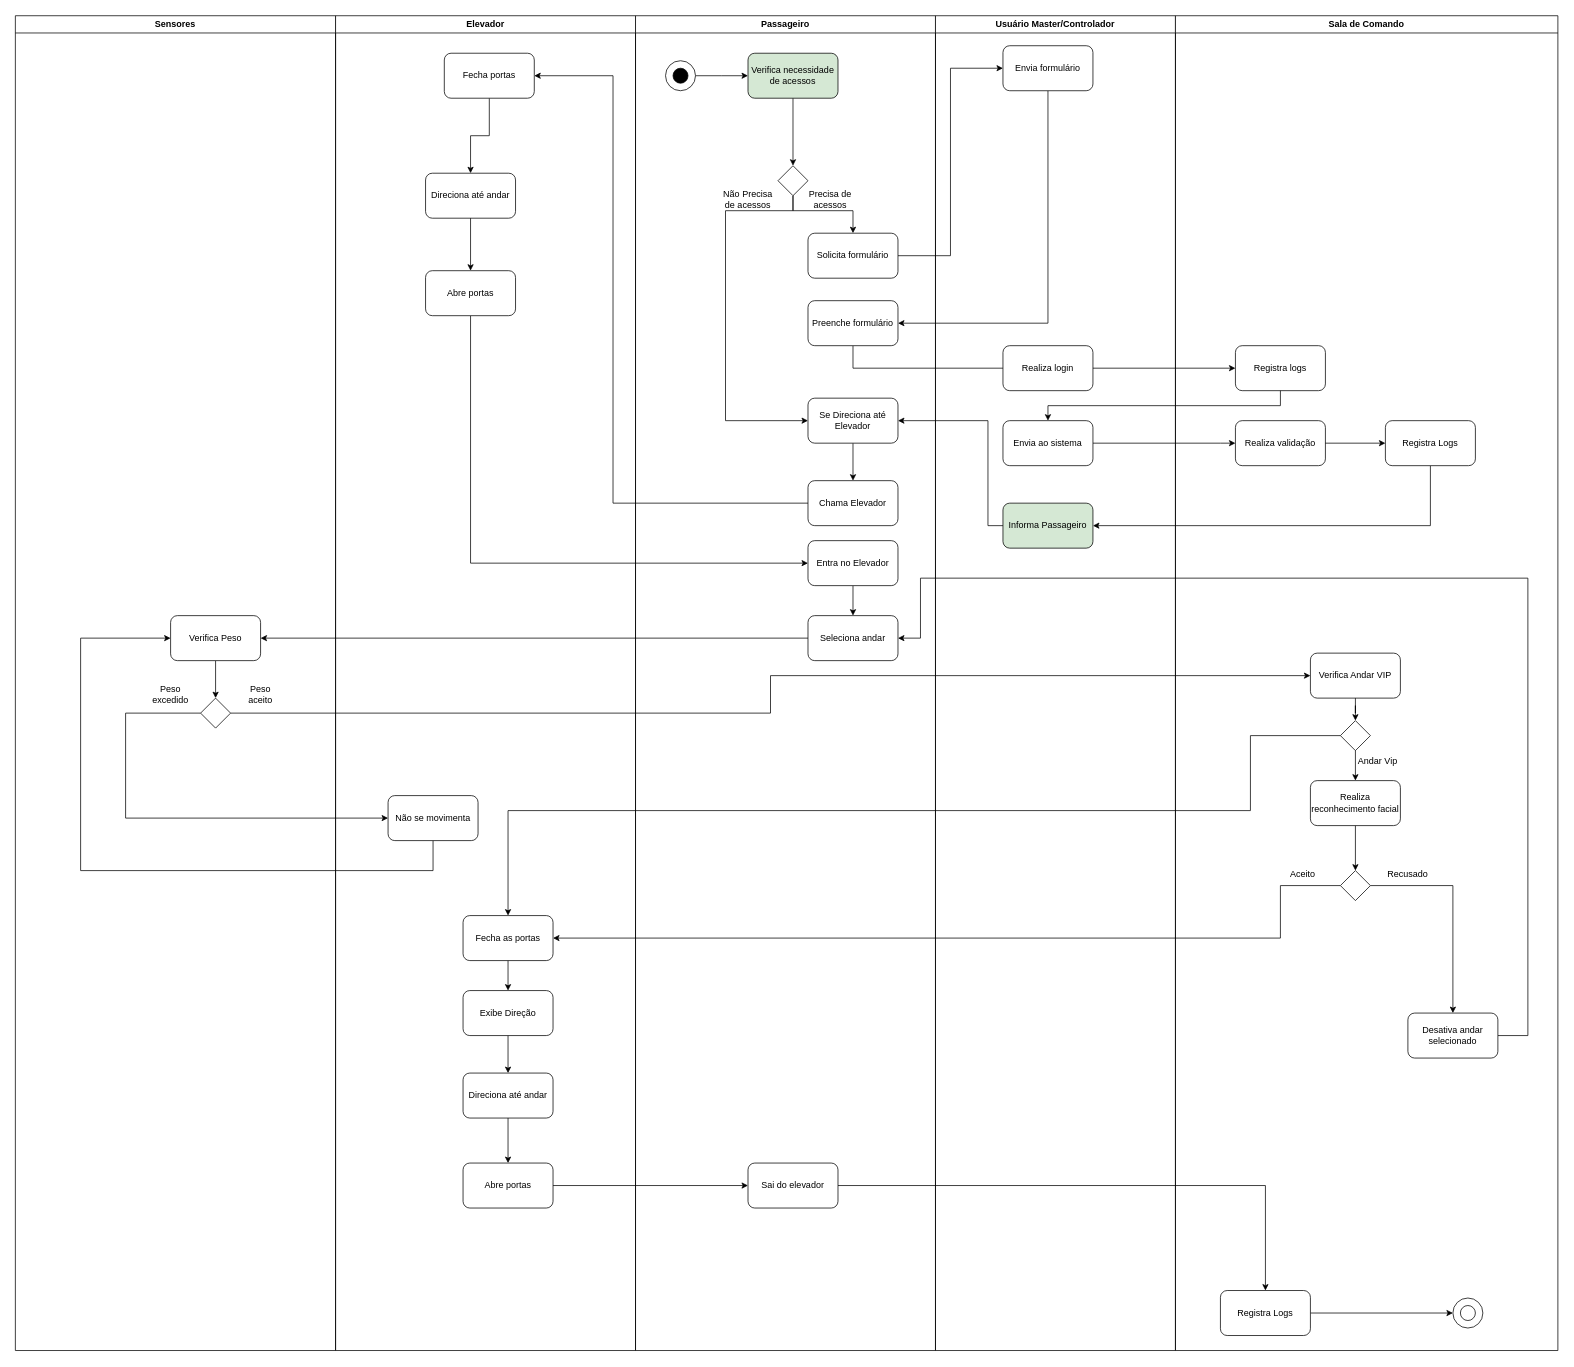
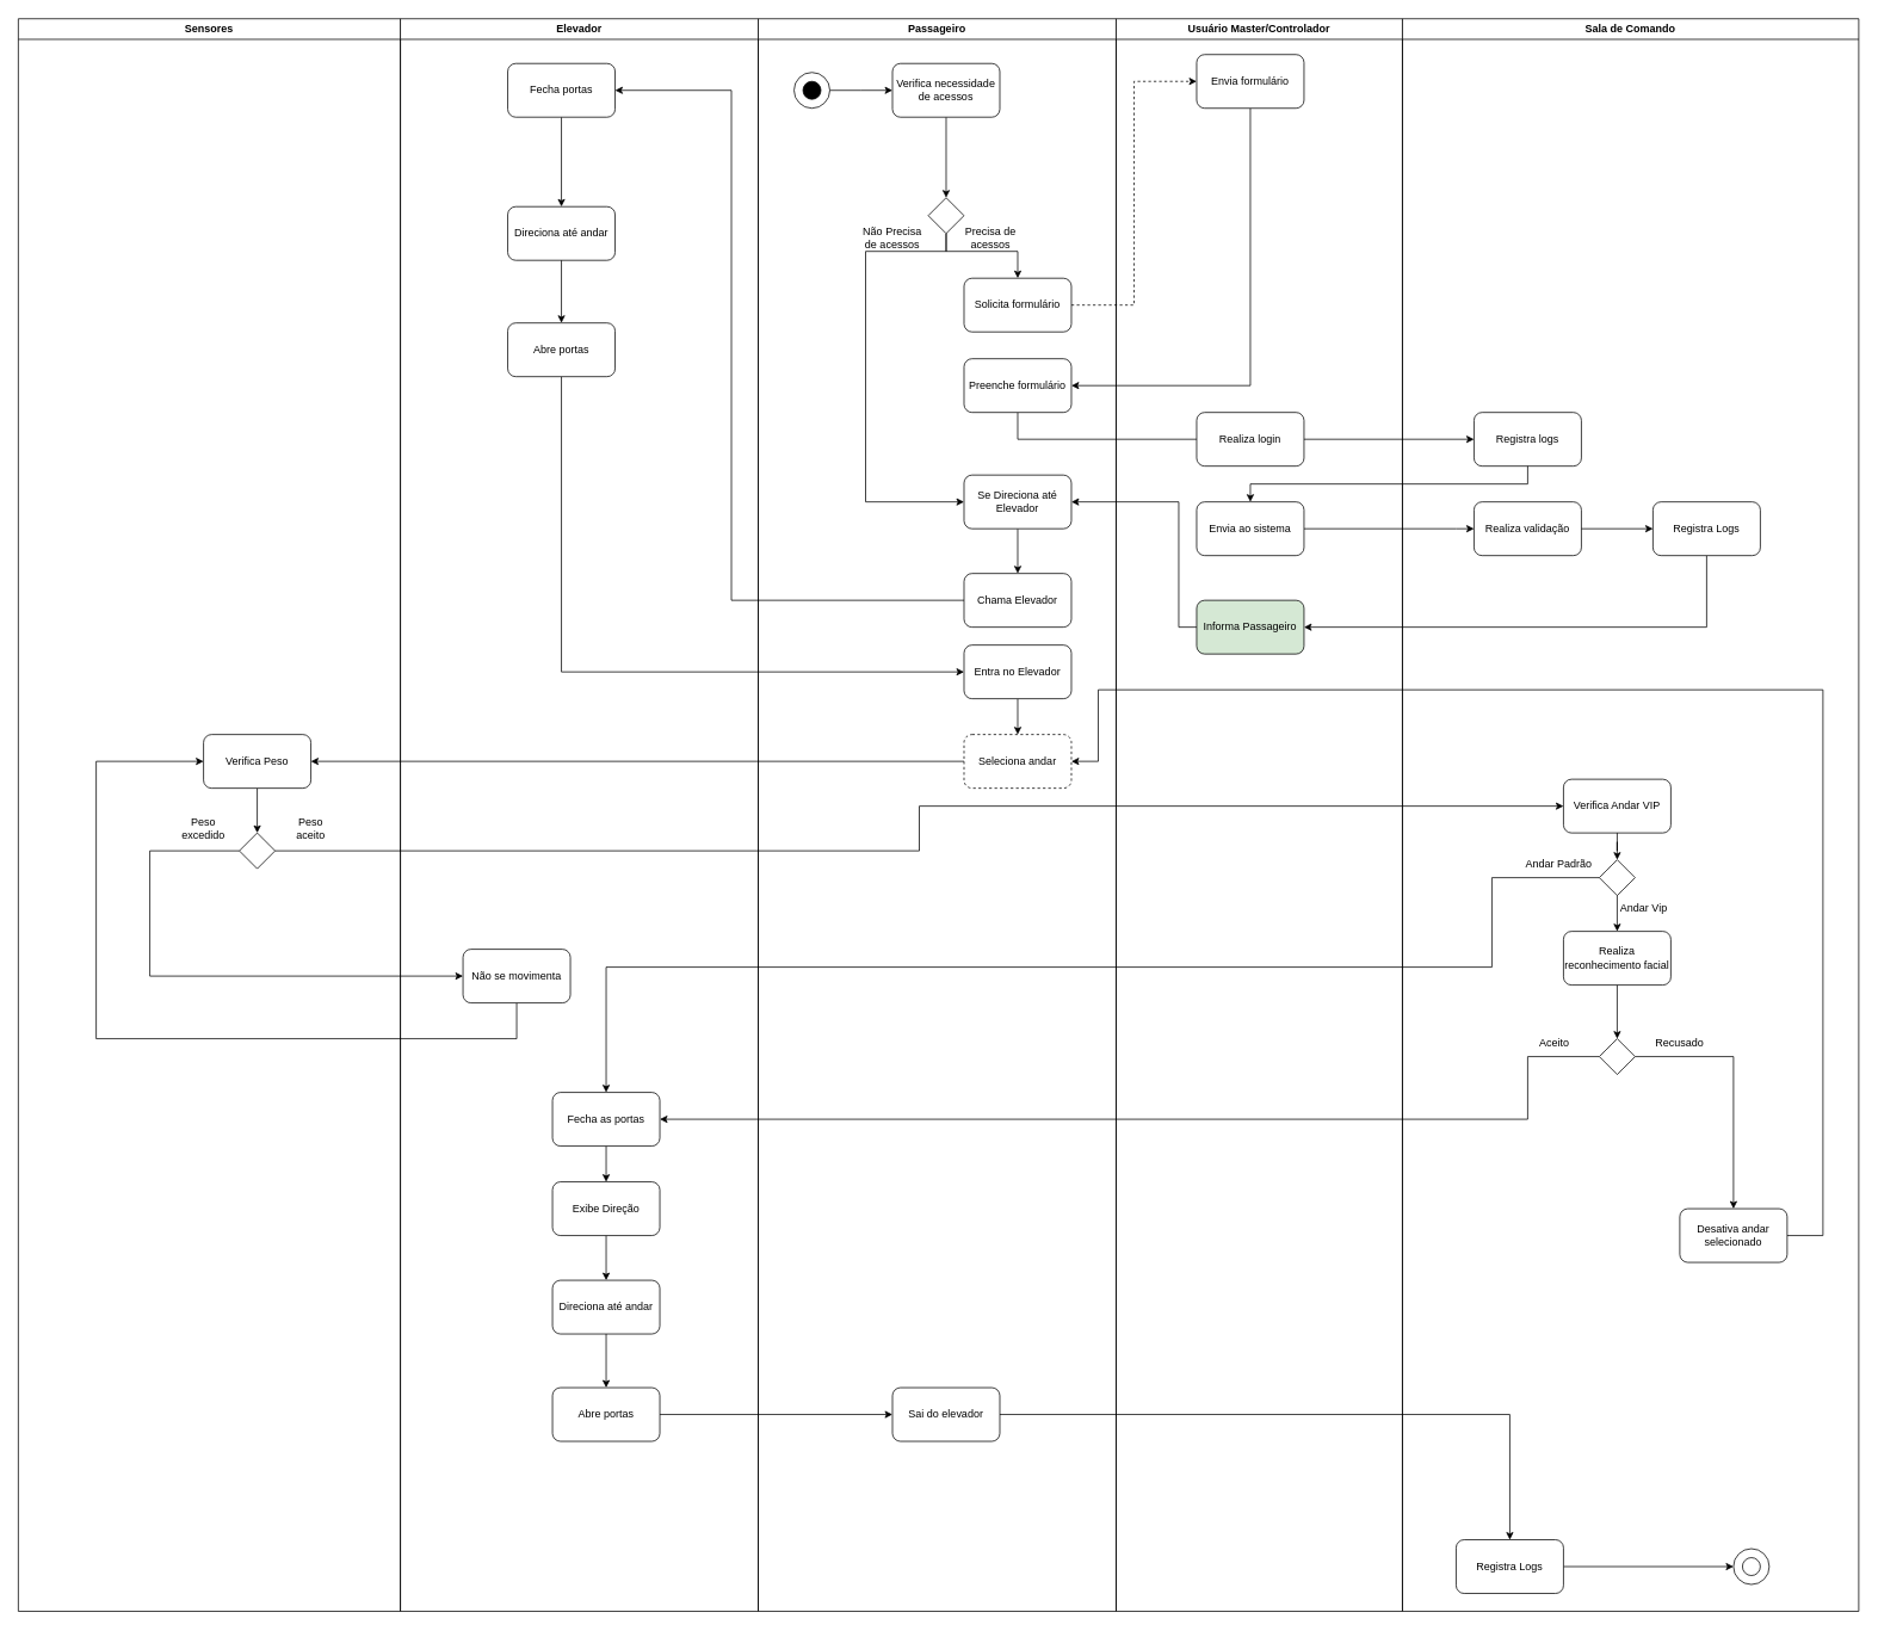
- <mxCell id="67" value="Fecha portas" style="rounded=1;whiteSpace=wrap;html=1;" parent="62" vertex="1"><mxGeometry x="145" y="50" width="120" height="60" as="geometry" /></mxCell>
+ <mxCell id="67" value="Fecha portas" style="rounded=1;whiteSpace=wrap;html=1;" parent="62" vertex="1"><mxGeometry x="120" y="50" width="120" height="60" as="geometry" /></mxCell>
- <mxCell id="6" value="Verifica necessidade de acessos" style="rounded=1;whiteSpace=wrap;html=1;fillColor=#d5e8d4;" parent="1" vertex="1"><mxGeometry x="997" y="70" width="120" height="60" as="geometry" /></mxCell>
+ <mxCell id="6" value="Verifica necessidade de acessos" style="rounded=1;whiteSpace=wrap;html=1;" parent="1" vertex="1"><mxGeometry x="997" y="70" width="120" height="60" as="geometry" /></mxCell>
- <mxCell id="10" style="edgeStyle=orthogonalEdgeStyle;rounded=0;orthogonalLoop=1;jettySize=auto;html=1;" parent="1" source="11" target="70" edge="1"><mxGeometry relative="1" as="geometry"><Array as="points"><mxPoint x="1267" y="340" /><mxPoint x="1267" y="90" /></Array></mxGeometry></mxCell>
+ <mxCell id="10" style="edgeStyle=orthogonalEdgeStyle;rounded=0;orthogonalLoop=1;jettySize=auto;html=1;dashed=1;" parent="1" source="11" target="70" edge="1"><mxGeometry relative="1" as="geometry"><Array as="points"><mxPoint x="1267" y="340" /><mxPoint x="1267" y="90" /></Array></mxGeometry></mxCell>
- <mxCell id="29" value="Seleciona andar" style="rounded=1;whiteSpace=wrap;html=1;" parent="1" vertex="1"><mxGeometry x="1077" y="820" width="120" height="60" as="geometry" /></mxCell>
+ <mxCell id="29" value="Seleciona andar" style="rounded=1;whiteSpace=wrap;html=1;dashed=1;" parent="1" vertex="1"><mxGeometry x="1077" y="820" width="120" height="60" as="geometry" /></mxCell>
+ <mxCell id="84" value="Andar Padrão" style="text;html=1;strokeColor=none;fillColor=none;align=center;verticalAlign=middle;whiteSpace=wrap;rounded=0;fontColor=#000000;" parent="74" vertex="1"><mxGeometry x="130" y="930" width="90" height="30" as="geometry" /></mxCell>
